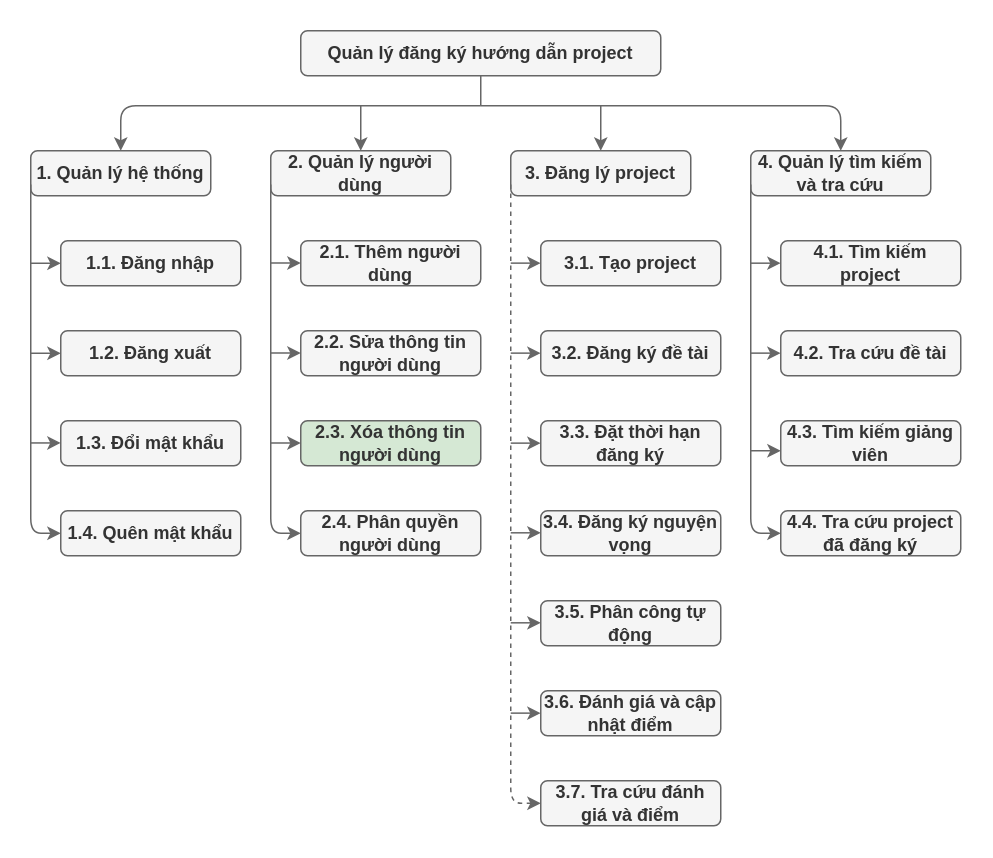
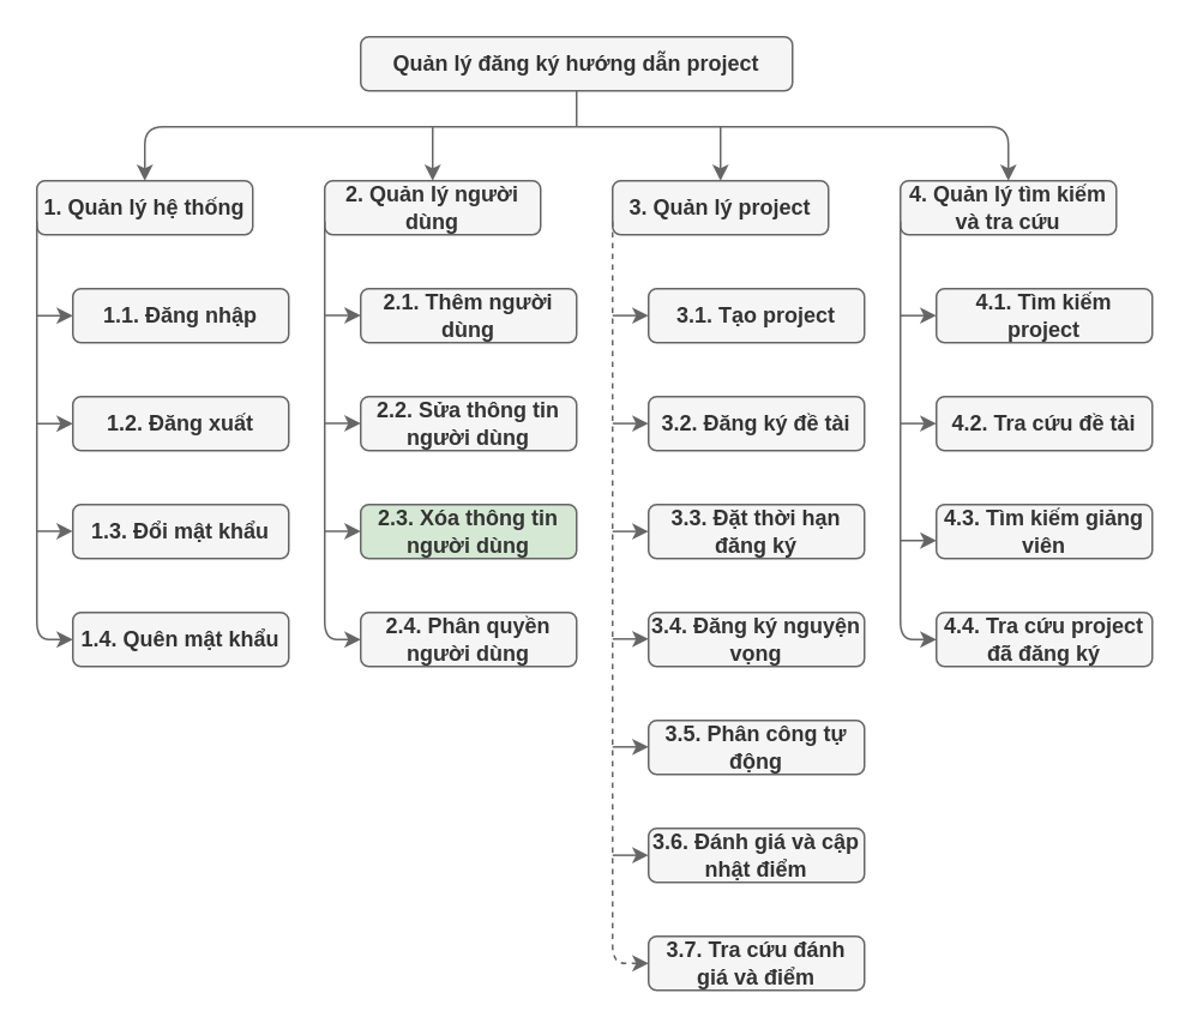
- <mxCell id="5" value="3. Đăng lý project" style="rounded=1;whiteSpace=wrap;html=1;fontStyle=1;fillColor=#f5f5f5;strokeColor=#666666;fontColor=#333333;glass=0;align=center;" parent="1" vertex="1"><mxGeometry x="340" y="100" width="120" height="30" as="geometry" /></mxCell>
+ <mxCell id="5" value="3. Quản lý project" style="rounded=1;whiteSpace=wrap;html=1;fontStyle=1;fillColor=#f5f5f5;strokeColor=#666666;fontColor=#333333;glass=0;align=center;" parent="1" vertex="1"><mxGeometry x="340" y="100" width="120" height="30" as="geometry" /></mxCell>
